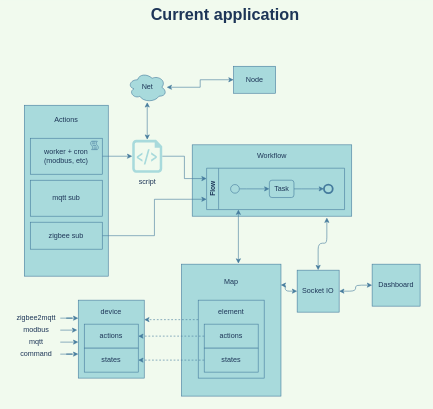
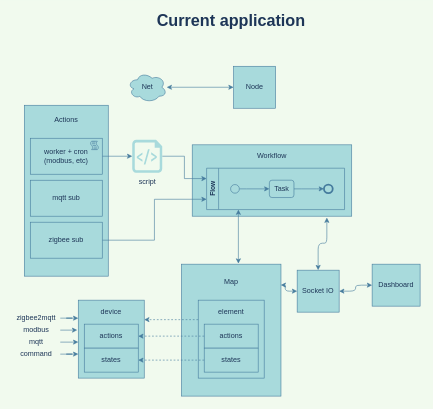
- <mxCell id="48" value="&lt;font style=&quot;font-size: 27px&quot;&gt;&lt;b&gt;Current application&lt;/b&gt;&lt;/font&gt;" style="text;html=1;strokeColor=none;fillColor=none;align=center;verticalAlign=middle;whiteSpace=wrap;rounded=0;fontColor=#1D3557;" parent="1" vertex="1"><mxGeometry x="210" y="10" width="330" height="30" as="geometry" /></mxCell>
+ <mxCell id="48" value="&lt;font style=&quot;font-size: 27px&quot;&gt;&lt;b&gt;Current application&lt;/b&gt;&lt;/font&gt;" style="text;html=1;strokeColor=none;fillColor=none;align=center;verticalAlign=middle;whiteSpace=wrap;rounded=0;fontColor=#1D3557;" parent="1" vertex="1"><mxGeometry x="220" y="20" width="330" height="30" as="geometry" /></mxCell>
- <mxCell id="45" value="Node" style="rounded=0;whiteSpace=wrap;html=1;sketch=0;strokeColor=#457B9D;fillColor=#A8DADC;fontColor=#1D3557;" parent="1" vertex="1"><mxGeometry x="389" y="110" width="70" height="45" as="geometry" /></mxCell>
+ <mxCell id="45" value="Node" style="rounded=0;whiteSpace=wrap;html=1;sketch=0;strokeColor=#457B9D;fillColor=#A8DADC;fontColor=#1D3557;" parent="1" vertex="1"><mxGeometry x="389" y="110" width="70" height="70" as="geometry" /></mxCell>
- <mxCell id="32" style="edgeStyle=orthogonalEdgeStyle;curved=0;rounded=1;sketch=0;orthogonalLoop=1;jettySize=auto;html=1;strokeColor=#457B9D;fillColor=#A8DADC;fontColor=#1D3557;startArrow=classic;startFill=1;labelBackgroundColor=#F1FAEE;" parent="1" source="33" target="47" edge="1"><mxGeometry relative="1" as="geometry"><mxPoint x="245" y="190" as="targetPoint" /></mxGeometry></mxCell>
- <mxCell id="36" value="zigbee sub" style="rounded=0;whiteSpace=wrap;html=1;fillColor=#A8DADC;strokeColor=#457B9D;fontColor=#1D3557;" parent="1" vertex="1"><mxGeometry x="50" y="370" width="120" height="45" as="geometry" /></mxCell>
+ <mxCell id="36" value="zigbee sub" style="rounded=0;whiteSpace=wrap;html=1;fillColor=#A8DADC;strokeColor=#457B9D;fontColor=#1D3557;" parent="1" vertex="1"><mxGeometry x="50" y="370" width="120" height="60" as="geometry" /></mxCell>
